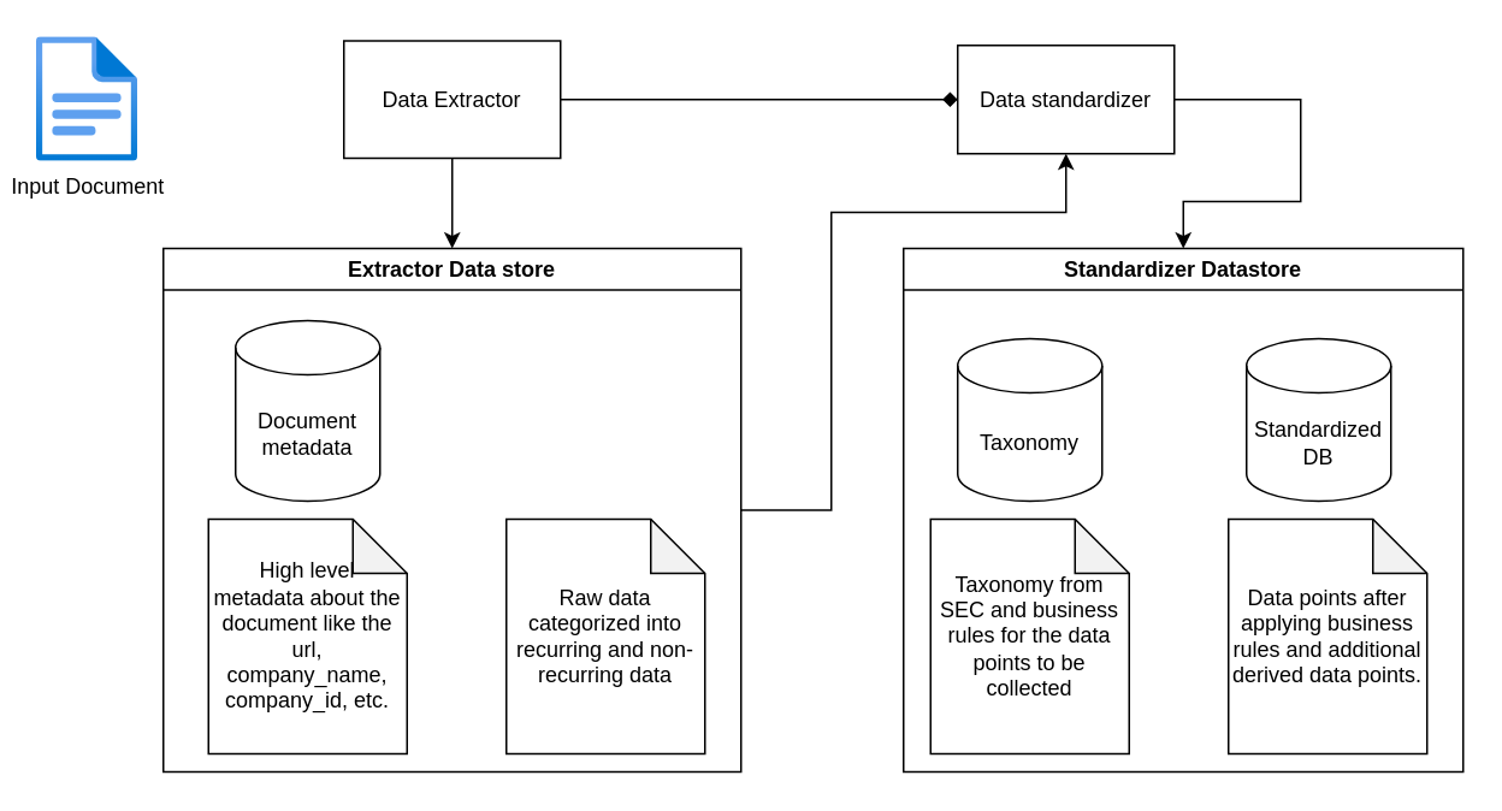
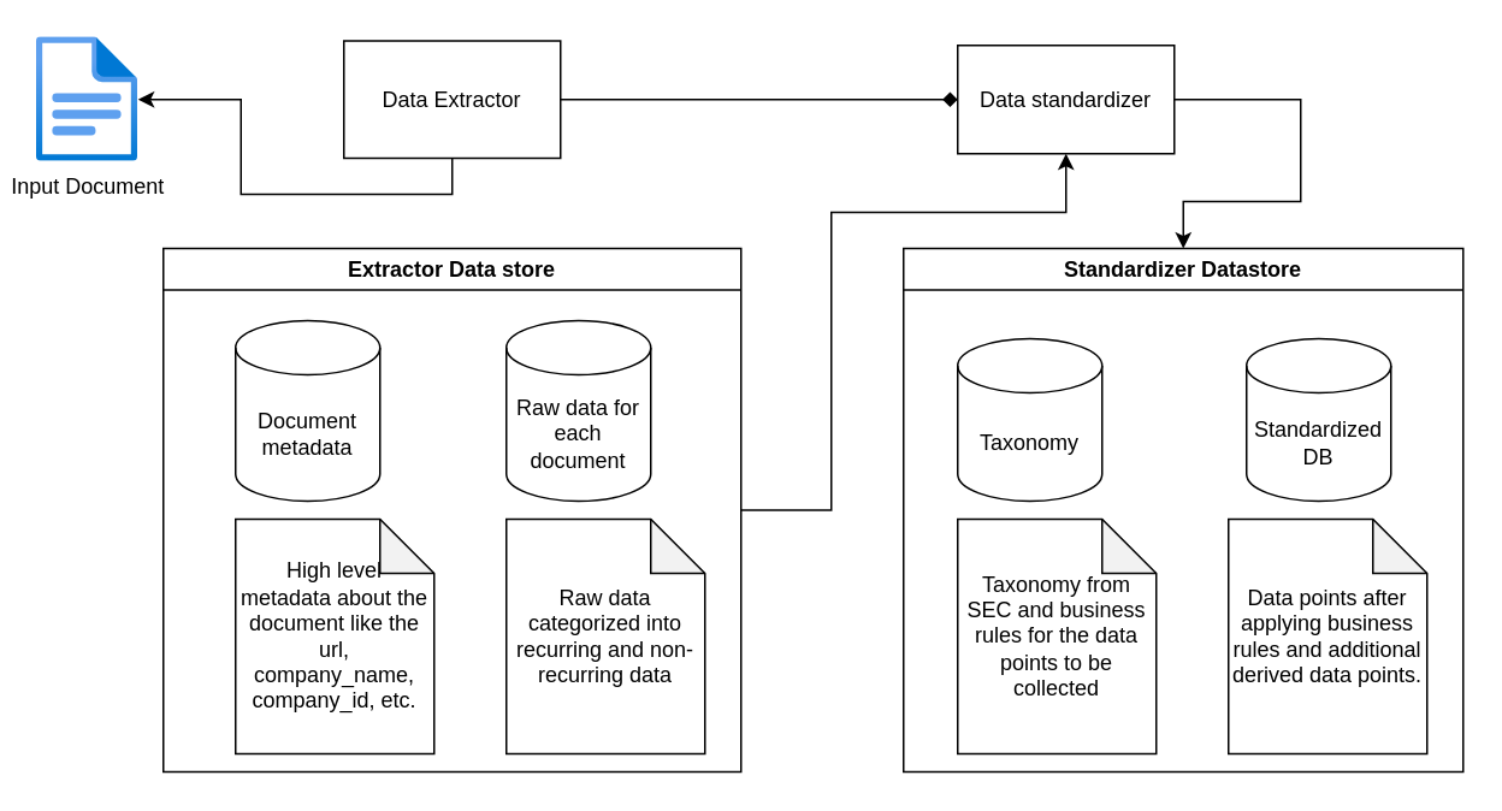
- <mxCell id="4" style="edgeStyle=orthogonalEdgeStyle;rounded=0;orthogonalLoop=1;jettySize=auto;html=1;exitX=0.5;exitY=1;exitDx=0;exitDy=0;" edge="1" parent="1" source="5" target="9"><mxGeometry relative="1" as="geometry" /></mxCell>
+ <mxCell id="4" style="edgeStyle=orthogonalEdgeStyle;rounded=0;orthogonalLoop=1;jettySize=auto;html=1;exitX=0.5;exitY=1;exitDx=0;exitDy=0;" edge="1" parent="1" source="5" target="2"><mxGeometry relative="1" as="geometry" /></mxCell>
+ <mxCell id="10" value="Raw data for each document" style="shape=cylinder3;whiteSpace=wrap;html=1;boundedLbl=1;backgroundOutline=1;size=15;" vertex="1" parent="9"><mxGeometry x="190" y="40" width="80" height="100" as="geometry" /></mxCell>
- <mxCell id="12" value="High level &lt;br&gt;metadata about the document like the url, company_name, company_id, etc." style="shape=note;whiteSpace=wrap;html=1;backgroundOutline=1;darkOpacity=0.05;" vertex="1" parent="9"><mxGeometry x="25" y="150" width="110" height="130" as="geometry" /></mxCell>
+ <mxCell id="12" value="High level &lt;br&gt;metadata about the document like the url, company_name, company_id, etc." style="shape=note;whiteSpace=wrap;html=1;backgroundOutline=1;darkOpacity=0.05;" vertex="1" parent="9"><mxGeometry x="40" y="150" width="110" height="130" as="geometry" /></mxCell>
- <mxCell id="17" value="Taxonomy from SEC and business rules for the data points to be collected" style="shape=note;whiteSpace=wrap;html=1;backgroundOutline=1;darkOpacity=0.05;" vertex="1" parent="14"><mxGeometry x="15" y="150" width="110" height="130" as="geometry" /></mxCell>
+ <mxCell id="17" value="Taxonomy from SEC and business rules for the data points to be collected" style="shape=note;whiteSpace=wrap;html=1;backgroundOutline=1;darkOpacity=0.05;" vertex="1" parent="14"><mxGeometry x="30" y="150" width="110" height="130" as="geometry" /></mxCell>
